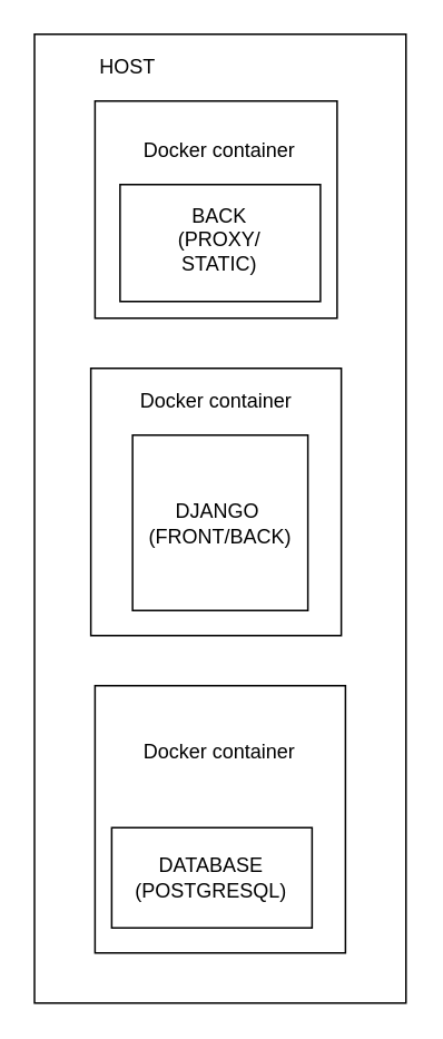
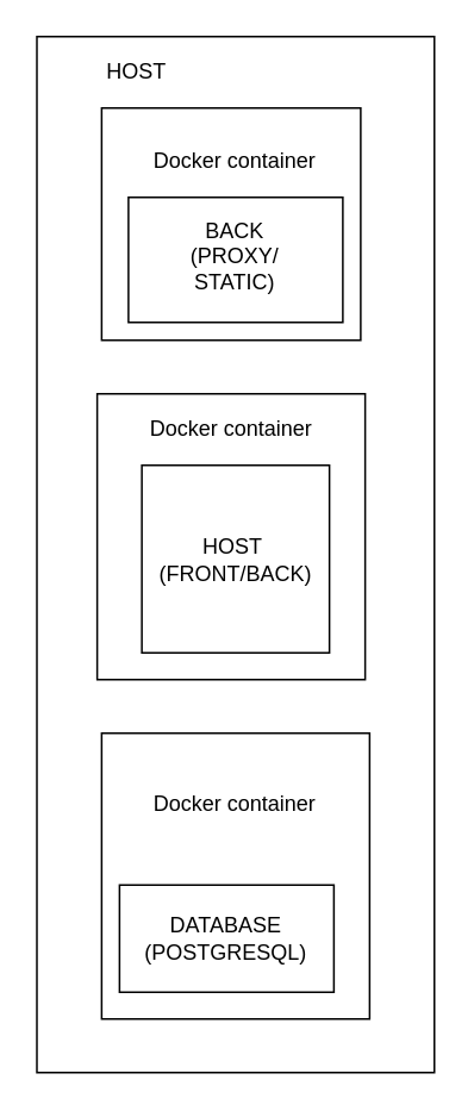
- <mxCell id="4" value="DJANGO&amp;nbsp;&lt;br&gt;(FRONT/BACK)" style="whiteSpace=wrap;html=1;aspect=fixed;" parent="1" vertex="1"><mxGeometry x="78.75" y="260" width="105" height="105" as="geometry" /></mxCell>
+ <mxCell id="4" value="HOST&amp;nbsp;&lt;br&gt;(FRONT/BACK)" style="whiteSpace=wrap;html=1;aspect=fixed;" parent="1" vertex="1"><mxGeometry x="78.75" y="260" width="105" height="105" as="geometry" /></mxCell>
